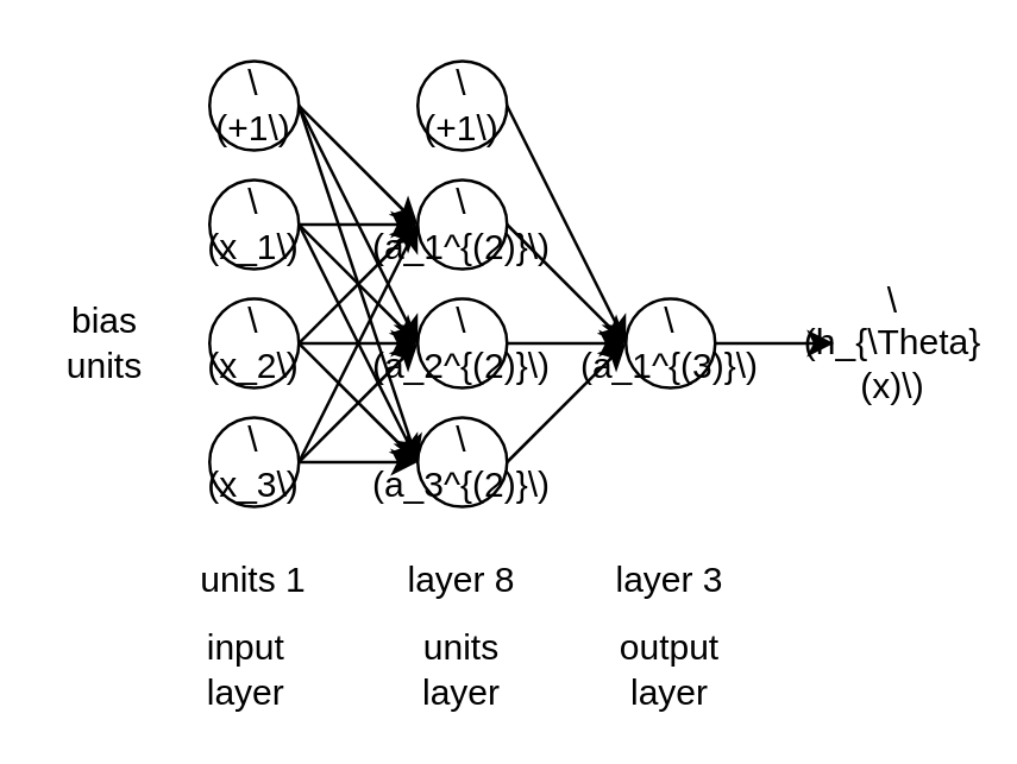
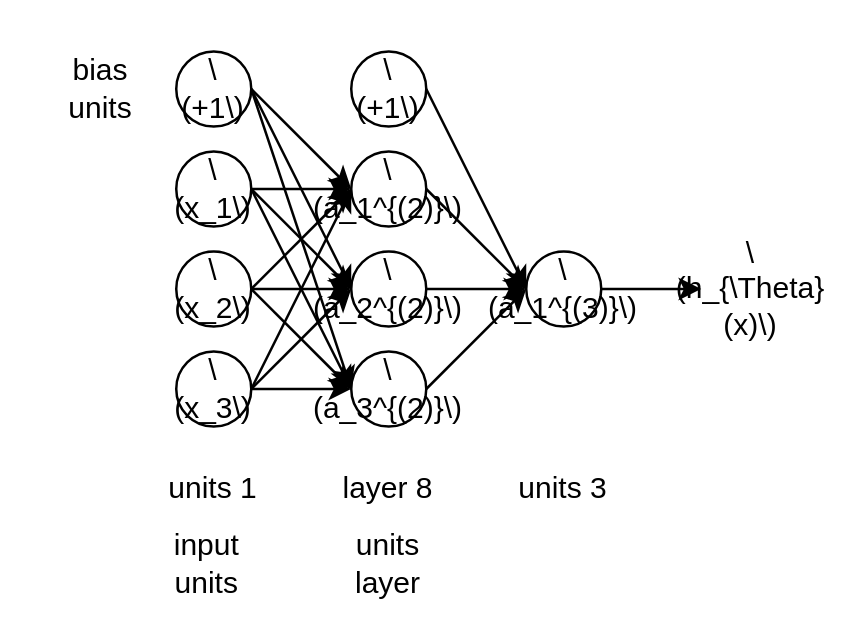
- <mxCell id="35" value="bias units" style="text;html=1;strokeColor=none;fillColor=none;align=center;verticalAlign=middle;whiteSpace=wrap;rounded=0;" vertex="1" parent="1"><mxGeometry x="15" y="105" width="40" height="20" as="geometry" /></mxCell>
+ <mxCell id="35" value="bias units" style="text;html=1;strokeColor=none;fillColor=none;align=center;verticalAlign=middle;whiteSpace=wrap;rounded=0;" vertex="1" parent="1"><mxGeometry x="20" y="25" width="40" height="20" as="geometry" /></mxCell>
- <mxCell id="31" value="layer 3" style="text;html=1;strokeColor=none;fillColor=none;align=center;verticalAlign=middle;whiteSpace=wrap;rounded=0;" parent="1" vertex="1"><mxGeometry x="205" y="185" width="40" height="20" as="geometry" /></mxCell>
+ <mxCell id="31" value="units 3" style="text;html=1;strokeColor=none;fillColor=none;align=center;verticalAlign=middle;whiteSpace=wrap;rounded=0;" parent="1" vertex="1"><mxGeometry x="205" y="185" width="40" height="20" as="geometry" /></mxCell>
- <mxCell id="32" value="input layer" style="text;html=1;strokeColor=none;fillColor=none;align=center;verticalAlign=middle;whiteSpace=wrap;rounded=0;" parent="1" vertex="1"><mxGeometry x="65" y="215" width="35" height="20" as="geometry" /></mxCell>
+ <mxCell id="32" value="input units" style="text;html=1;strokeColor=none;fillColor=none;align=center;verticalAlign=middle;whiteSpace=wrap;rounded=0;" parent="1" vertex="1"><mxGeometry x="65" y="215" width="35" height="20" as="geometry" /></mxCell>
- <mxCell id="34" value="output layer" style="text;html=1;strokeColor=none;fillColor=none;align=center;verticalAlign=middle;whiteSpace=wrap;rounded=0;" parent="1" vertex="1"><mxGeometry x="205" y="215" width="40" height="20" as="geometry" /></mxCell>
